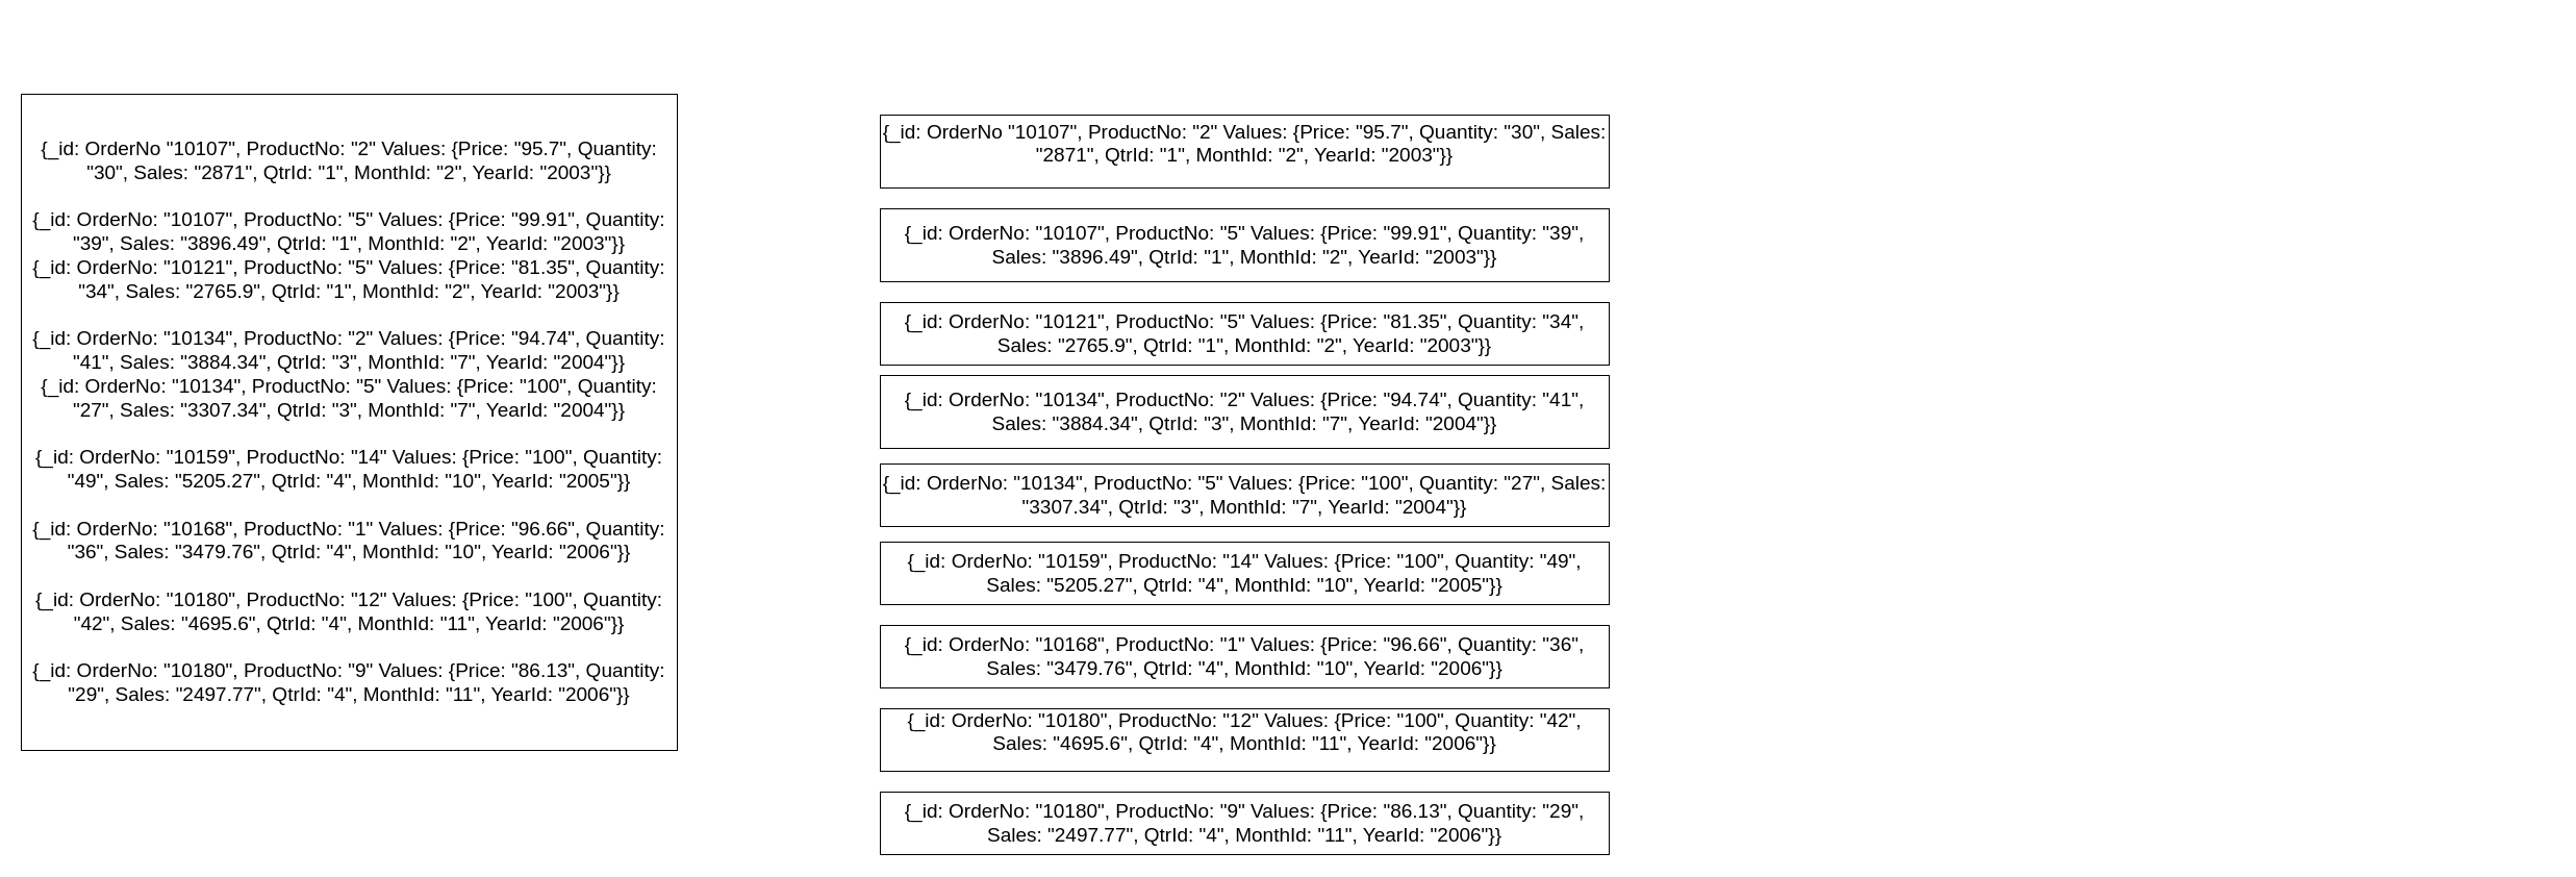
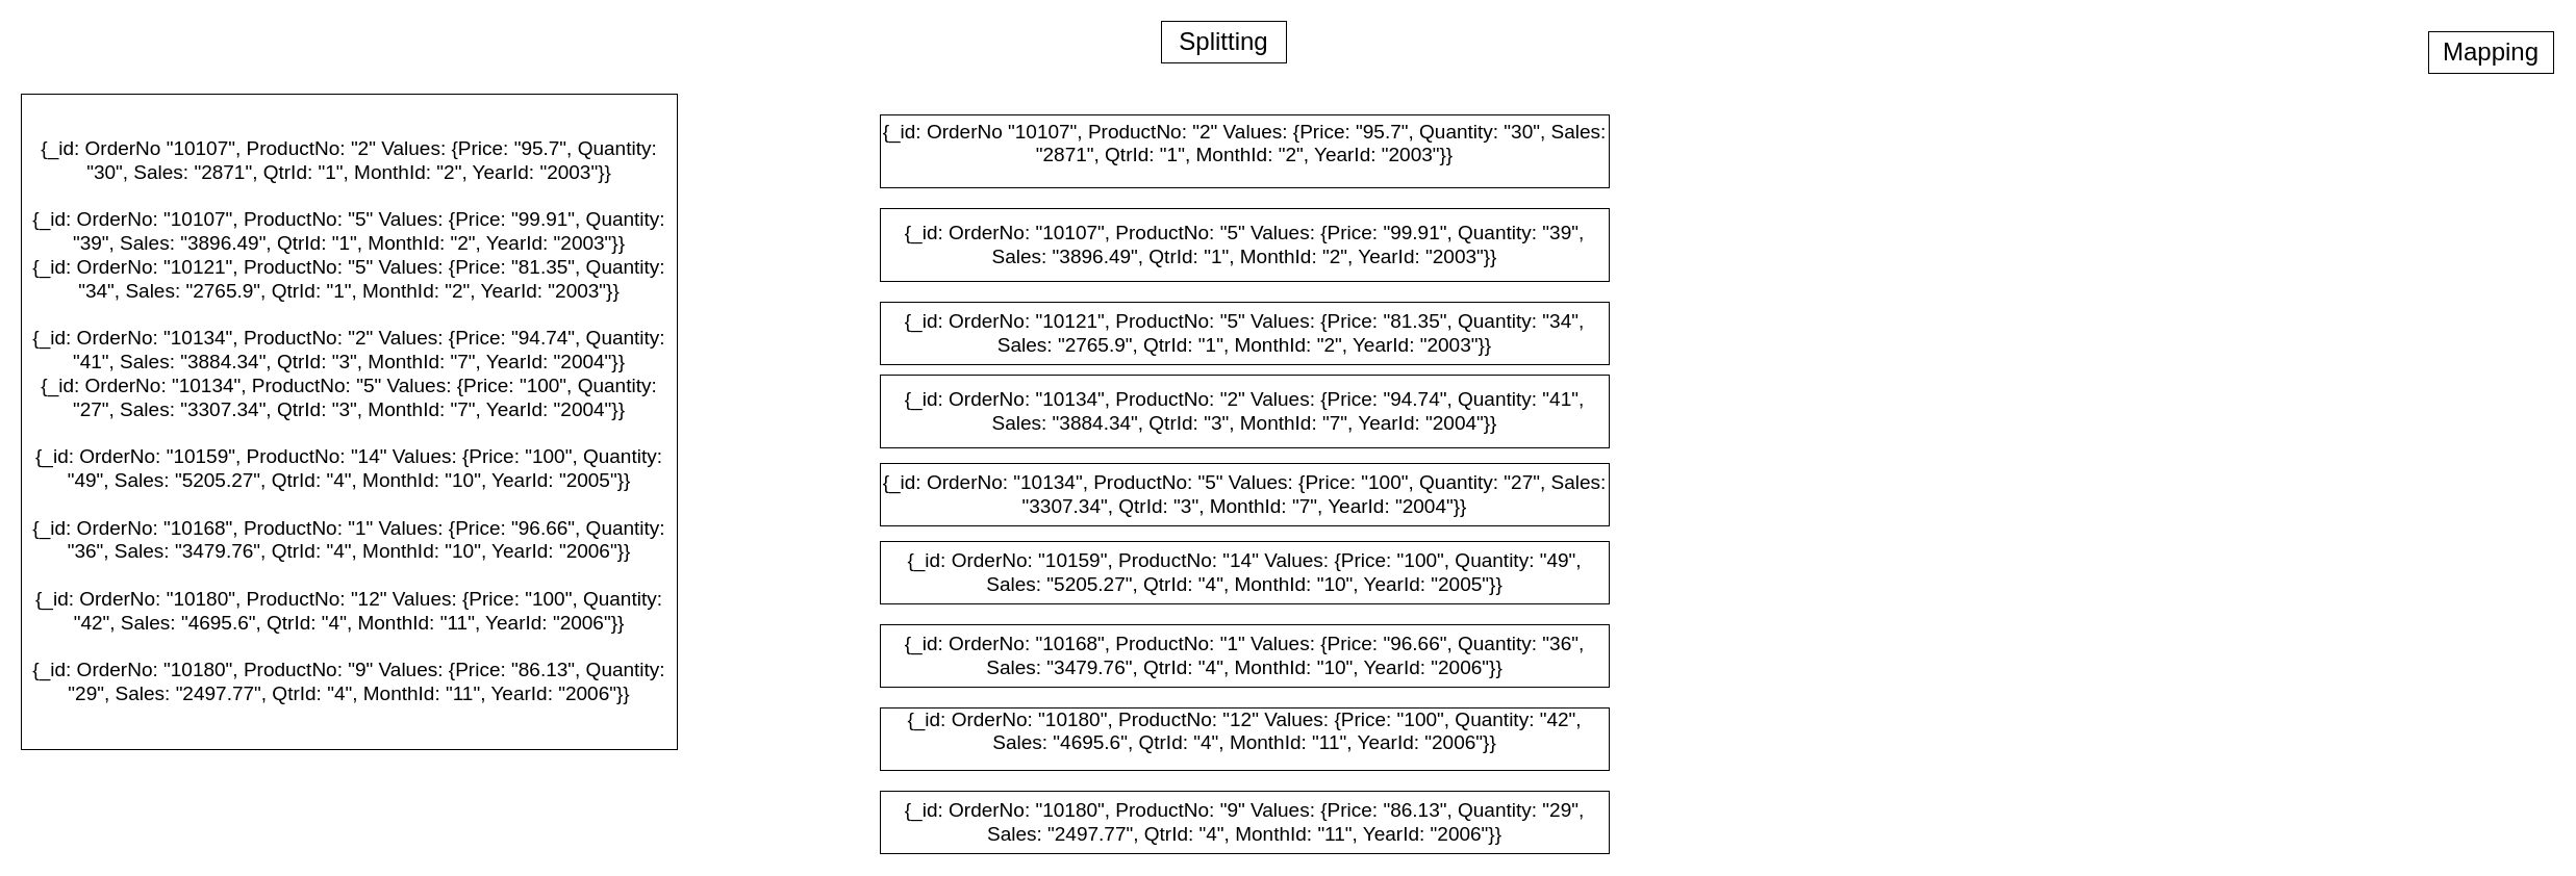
+ <mxCell id="2" value="&lt;font style=&quot;font-size: 24px&quot;&gt;Splitting&lt;/font&gt;" style="rounded=0;whiteSpace=wrap;html=1;" parent="1" vertex="1"><mxGeometry x="1115" y="20" width="120" height="40" as="geometry" /></mxCell>
+ <mxCell id="3" value="&lt;font style=&quot;font-size: 24px&quot;&gt;Mapping&lt;/font&gt;" style="rounded=0;whiteSpace=wrap;html=1;" parent="1" vertex="1"><mxGeometry x="2332" y="30" width="120" height="40" as="geometry" /></mxCell>
